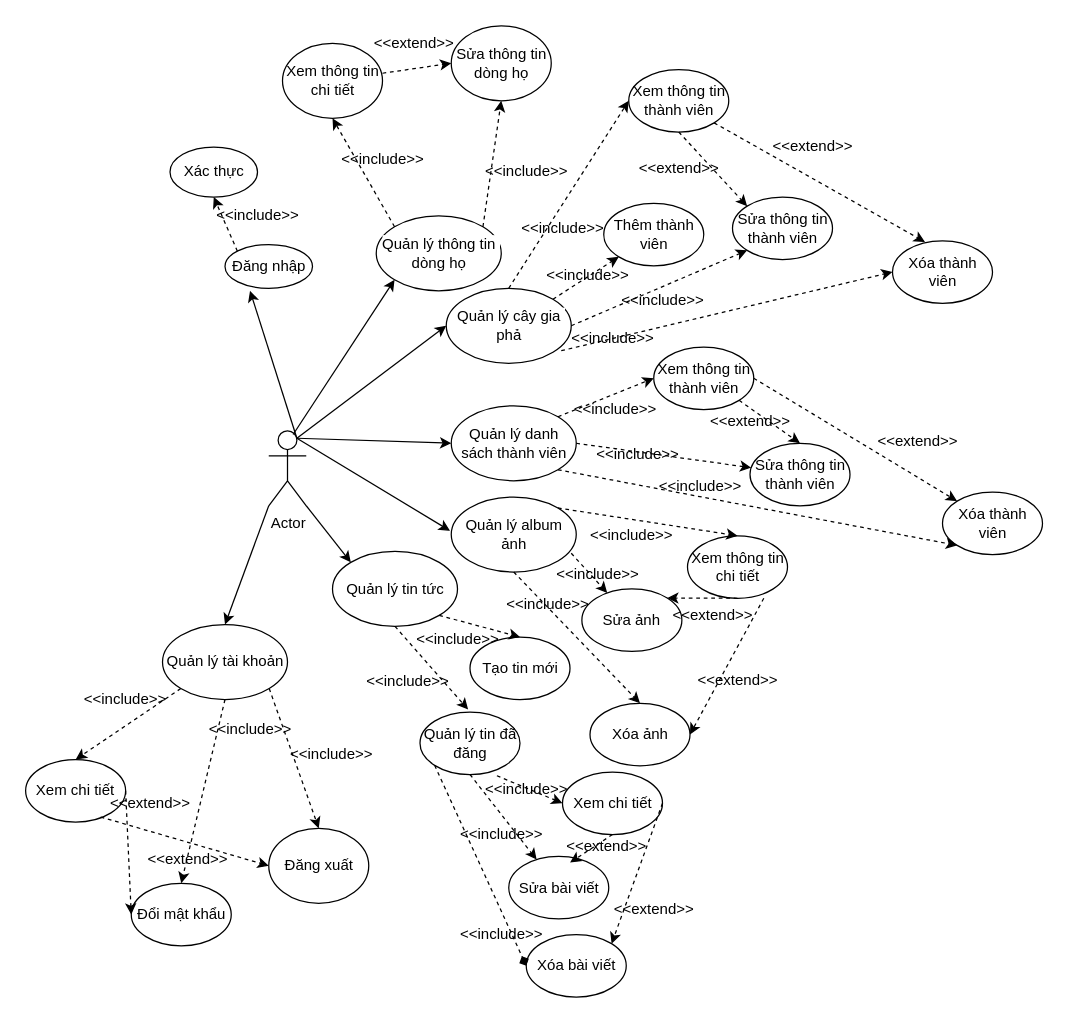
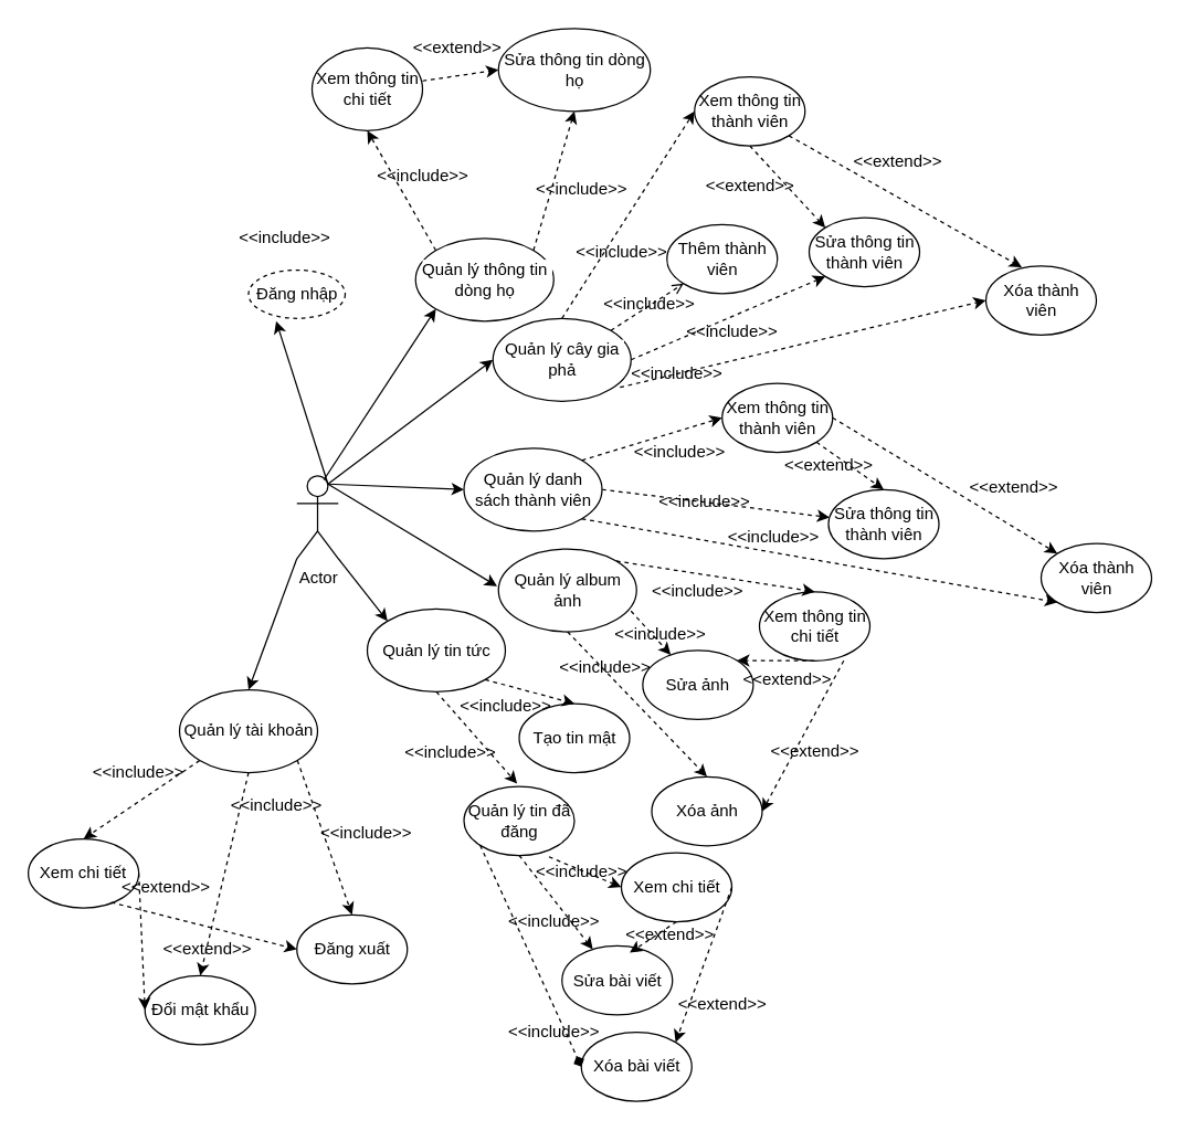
- <mxCell id="10" value="Sửa thông tin dòng họ" style="ellipse;whiteSpace=wrap;html=1;" vertex="1" parent="1"><mxGeometry x="360.5" y="20" width="80" height="60" as="geometry" /></mxCell>
+ <mxCell id="10" value="Sửa thông tin dòng họ" style="ellipse;whiteSpace=wrap;html=1;" vertex="1" parent="1"><mxGeometry x="360.5" y="20" width="110" height="60" as="geometry" /></mxCell>
- <mxCell id="4" value="Xác thực" style="ellipse;whiteSpace=wrap;html=1;" vertex="1" parent="1"><mxGeometry x="135.5" y="117" width="70" height="40" as="geometry" /></mxCell>
- <mxCell id="6" value="" style="endArrow=classic;dashed=1;html=1;exitX=0;exitY=0;exitDx=0;exitDy=0;entryX=0.5;entryY=1;entryDx=0;entryDy=0;endFill=1;" edge="1" parent="1" source="3" target="4"><mxGeometry width="50" height="50" relative="1" as="geometry"><mxPoint x="439.5" y="214" as="sourcePoint" /><mxPoint x="489.5" y="164" as="targetPoint" /></mxGeometry></mxCell>
- <mxCell id="23" value="" style="endArrow=classic;dashed=1;html=1;endFill=1;exitX=1;exitY=0;exitDx=0;exitDy=0;" edge="1" parent="1" source="16" target="18"><mxGeometry width="50" height="50" relative="1" as="geometry"><mxPoint x="553.5" y="666" as="sourcePoint" /><mxPoint x="553.5" y="323" as="targetPoint" /></mxGeometry></mxCell>
+ <mxCell id="23" value="" style="endArrow=open;dashed=1;html=1;endFill=1;exitX=1;exitY=0;exitDx=0;exitDy=0;" edge="1" parent="1" source="16" target="18"><mxGeometry width="50" height="50" relative="1" as="geometry"><mxPoint x="553.5" y="666" as="sourcePoint" /><mxPoint x="553.5" y="323" as="targetPoint" /></mxGeometry></mxCell>
- <mxCell id="3" value="Đăng nhập" style="ellipse;whiteSpace=wrap;html=1;" vertex="1" parent="1"><mxGeometry x="179.5" y="195" width="70" height="35" as="geometry" /></mxCell>
+ <mxCell id="3" value="Đăng nhập" style="ellipse;whiteSpace=wrap;html=1;dashed=1;" vertex="1" parent="1"><mxGeometry x="179.5" y="195" width="70" height="35" as="geometry" /></mxCell>
- <mxCell id="36" value="&lt;span style=&quot;font-family: &amp;#34;helvetica&amp;#34; , &amp;#34;arial&amp;#34; , sans-serif ; white-space: pre-wrap ; background-color: rgb(255 , 255 , 255)&quot;&gt;&lt;font style=&quot;font-size: 12px&quot;&gt;Quản lý danh sách thành viên&lt;/font&gt;&lt;/span&gt;" style="ellipse;whiteSpace=wrap;html=1;" vertex="1" parent="1"><mxGeometry x="360.5" y="324" width="100" height="60" as="geometry" /></mxCell>
+ <mxCell id="36" value="&lt;span style=&quot;font-family: &amp;#34;helvetica&amp;#34; , &amp;#34;arial&amp;#34; , sans-serif ; white-space: pre-wrap ; background-color: rgb(255 , 255 , 255)&quot;&gt;&lt;font style=&quot;font-size: 12px&quot;&gt;Quản lý danh sách thành viên&lt;/font&gt;&lt;/span&gt;" style="ellipse;whiteSpace=wrap;html=1;" vertex="1" parent="1"><mxGeometry x="335.5" y="324" width="100" height="60" as="geometry" /></mxCell>
- <mxCell id="67" value="Tạo tin mới" style="ellipse;whiteSpace=wrap;html=1;" vertex="1" parent="1"><mxGeometry x="375.5" y="509" width="80" height="50" as="geometry" /></mxCell>
+ <mxCell id="67" value="Tạo tin mật" style="ellipse;whiteSpace=wrap;html=1;" vertex="1" parent="1"><mxGeometry x="375.5" y="509" width="80" height="50" as="geometry" /></mxCell>
- <mxCell id="89" value="Đăng xuất" style="ellipse;whiteSpace=wrap;html=1;" vertex="1" parent="1"><mxGeometry x="214.5" y="662" width="80" height="60" as="geometry" /></mxCell>
+ <mxCell id="89" value="Đăng xuất" style="ellipse;whiteSpace=wrap;html=1;" vertex="1" parent="1"><mxGeometry x="214.5" y="662" width="80" height="50" as="geometry" /></mxCell>
